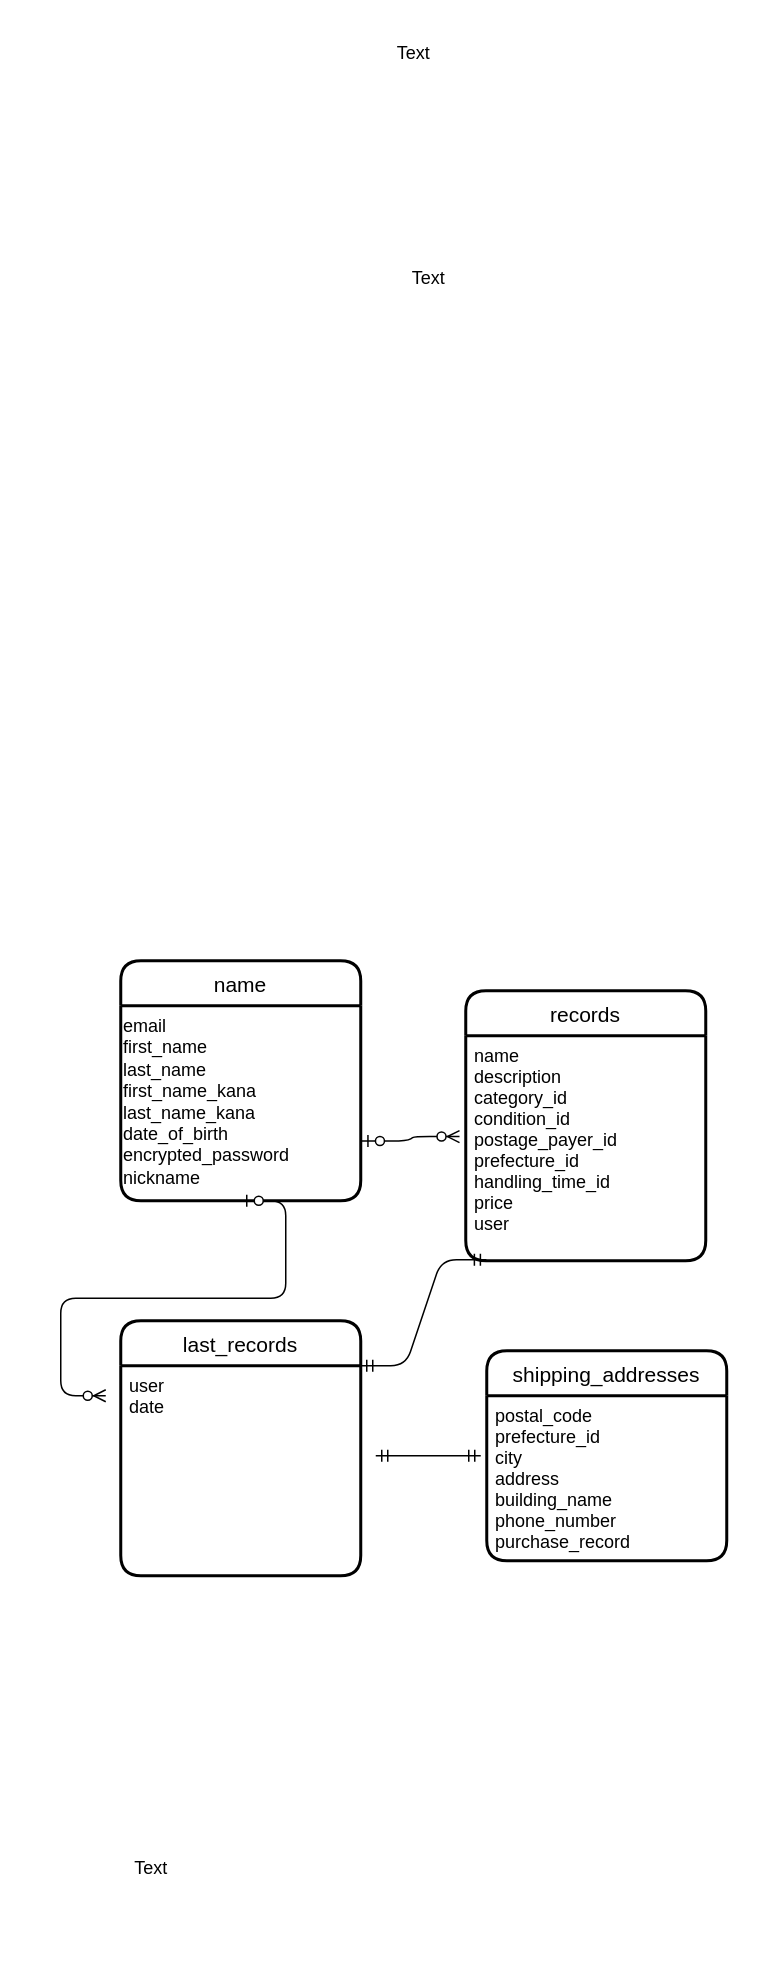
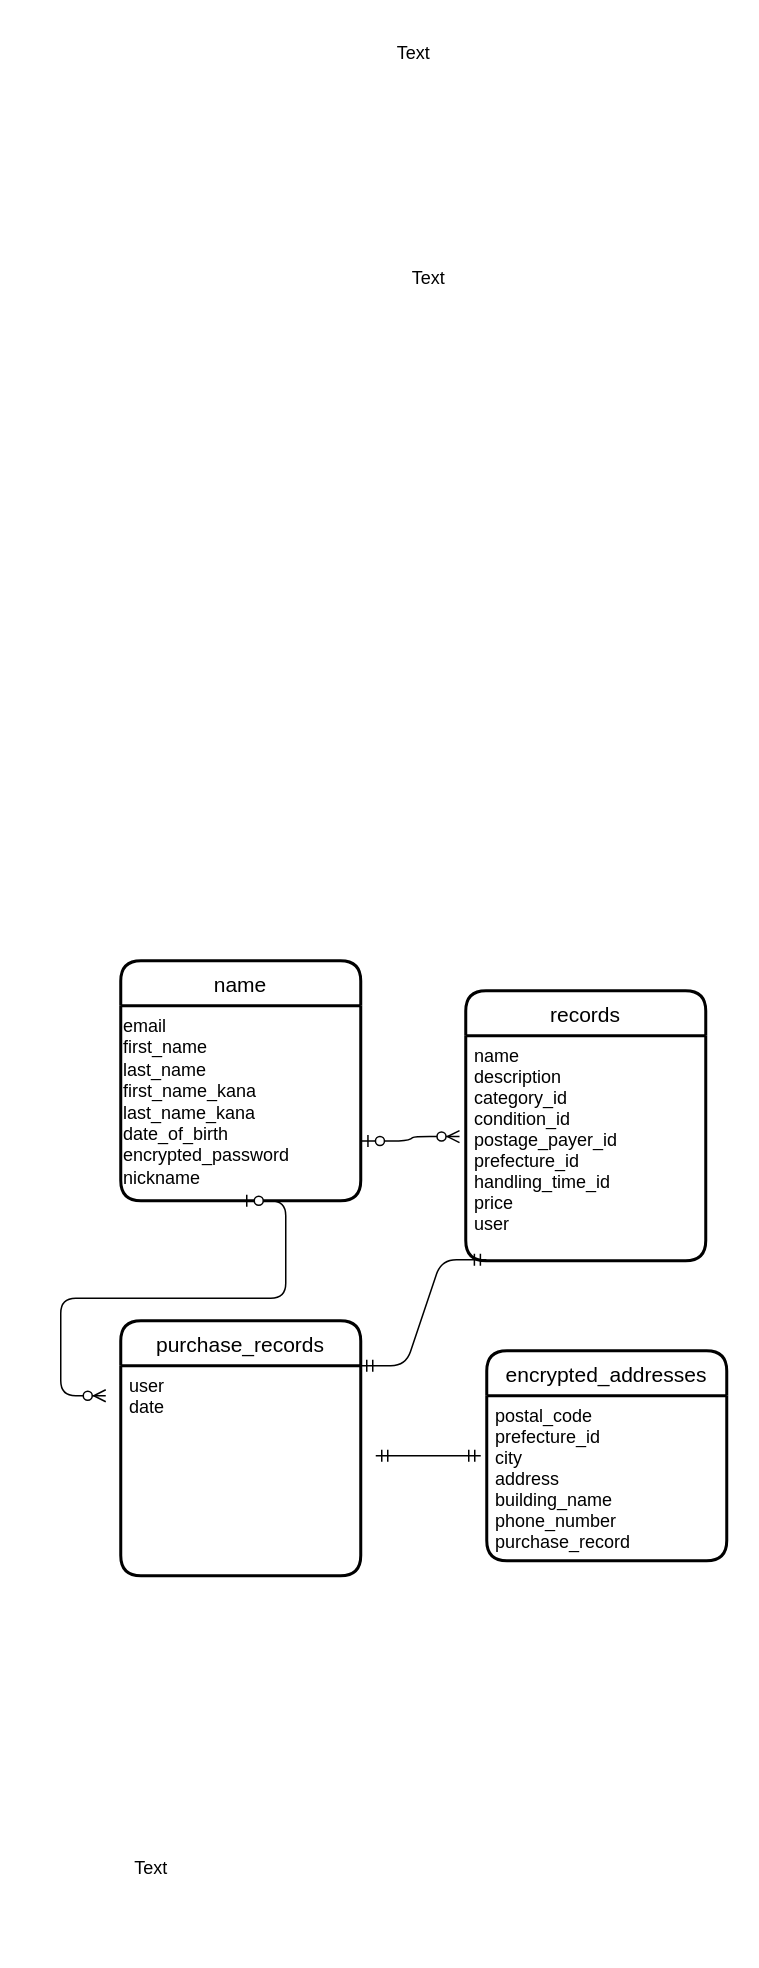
- <mxCell id="11" value="last_records" style="swimlane;childLayout=stackLayout;horizontal=1;startSize=30;horizontalStack=0;rounded=1;fontSize=14;fontStyle=0;strokeWidth=2;resizeParent=0;resizeLast=1;shadow=0;dashed=0;align=center;" vertex="1" parent="1"><mxGeometry x="80" y="880" width="160" height="170" as="geometry" /></mxCell>
+ <mxCell id="11" value="purchase_records" style="swimlane;childLayout=stackLayout;horizontal=1;startSize=30;horizontalStack=0;rounded=1;fontSize=14;fontStyle=0;strokeWidth=2;resizeParent=0;resizeLast=1;shadow=0;dashed=0;align=center;" vertex="1" parent="1"><mxGeometry x="80" y="880" width="160" height="170" as="geometry" /></mxCell>
- <mxCell id="4" value="shipping_addresses" style="swimlane;childLayout=stackLayout;horizontal=1;startSize=30;horizontalStack=0;rounded=1;fontSize=14;fontStyle=0;strokeWidth=2;resizeParent=0;resizeLast=1;shadow=0;dashed=0;align=center;" vertex="1" parent="1"><mxGeometry x="324" y="900" width="160" height="140" as="geometry" /></mxCell>
+ <mxCell id="4" value="encrypted_addresses" style="swimlane;childLayout=stackLayout;horizontal=1;startSize=30;horizontalStack=0;rounded=1;fontSize=14;fontStyle=0;strokeWidth=2;resizeParent=0;resizeLast=1;shadow=0;dashed=0;align=center;" vertex="1" parent="1"><mxGeometry x="324" y="900" width="160" height="140" as="geometry" /></mxCell>
